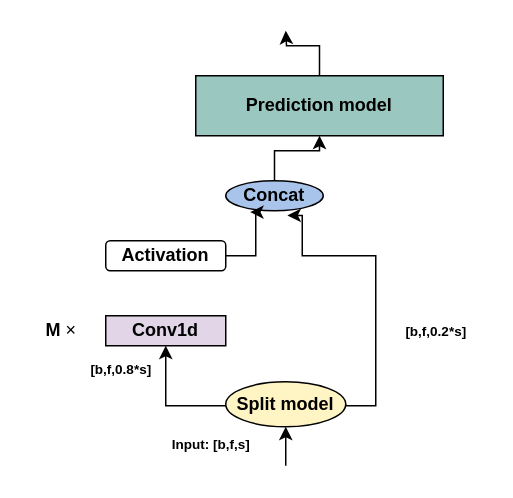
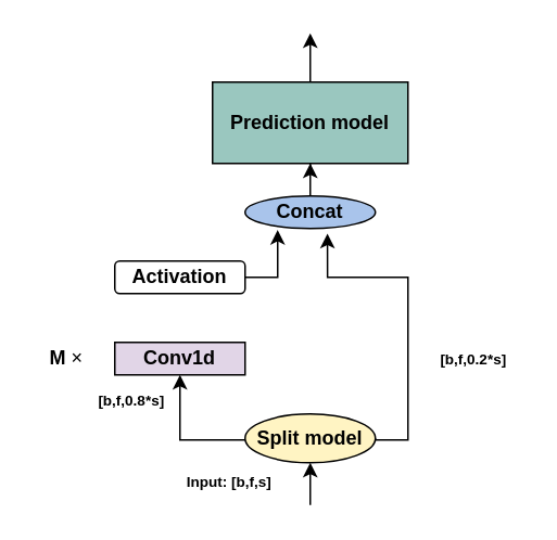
- <mxCell id="4" value="Prediction model" style="rounded=0;whiteSpace=wrap;html=1;fillColor=#9AC7BF;fontStyle=1" parent="1" vertex="1"><mxGeometry x="130" y="50" width="165" height="40" as="geometry" /></mxCell>
+ <mxCell id="4" value="Prediction model" style="rounded=0;whiteSpace=wrap;html=1;fillColor=#9AC7BF;fontStyle=1" parent="1" vertex="1"><mxGeometry x="130" y="50" width="120" height="50" as="geometry" /></mxCell>
- <mxCell id="8" value="&lt;b&gt;Concat&lt;/b&gt;" style="ellipse;whiteSpace=wrap;html=1;fillColor=#A9C4EB;" parent="1" vertex="1"><mxGeometry x="150" y="120" width="65" height="20" as="geometry" /></mxCell>
+ <mxCell id="8" value="&lt;b&gt;Concat&lt;/b&gt;" style="ellipse;whiteSpace=wrap;html=1;fillColor=#A9C4EB;" parent="1" vertex="1"><mxGeometry x="150" y="120" width="80" height="20" as="geometry" /></mxCell>
